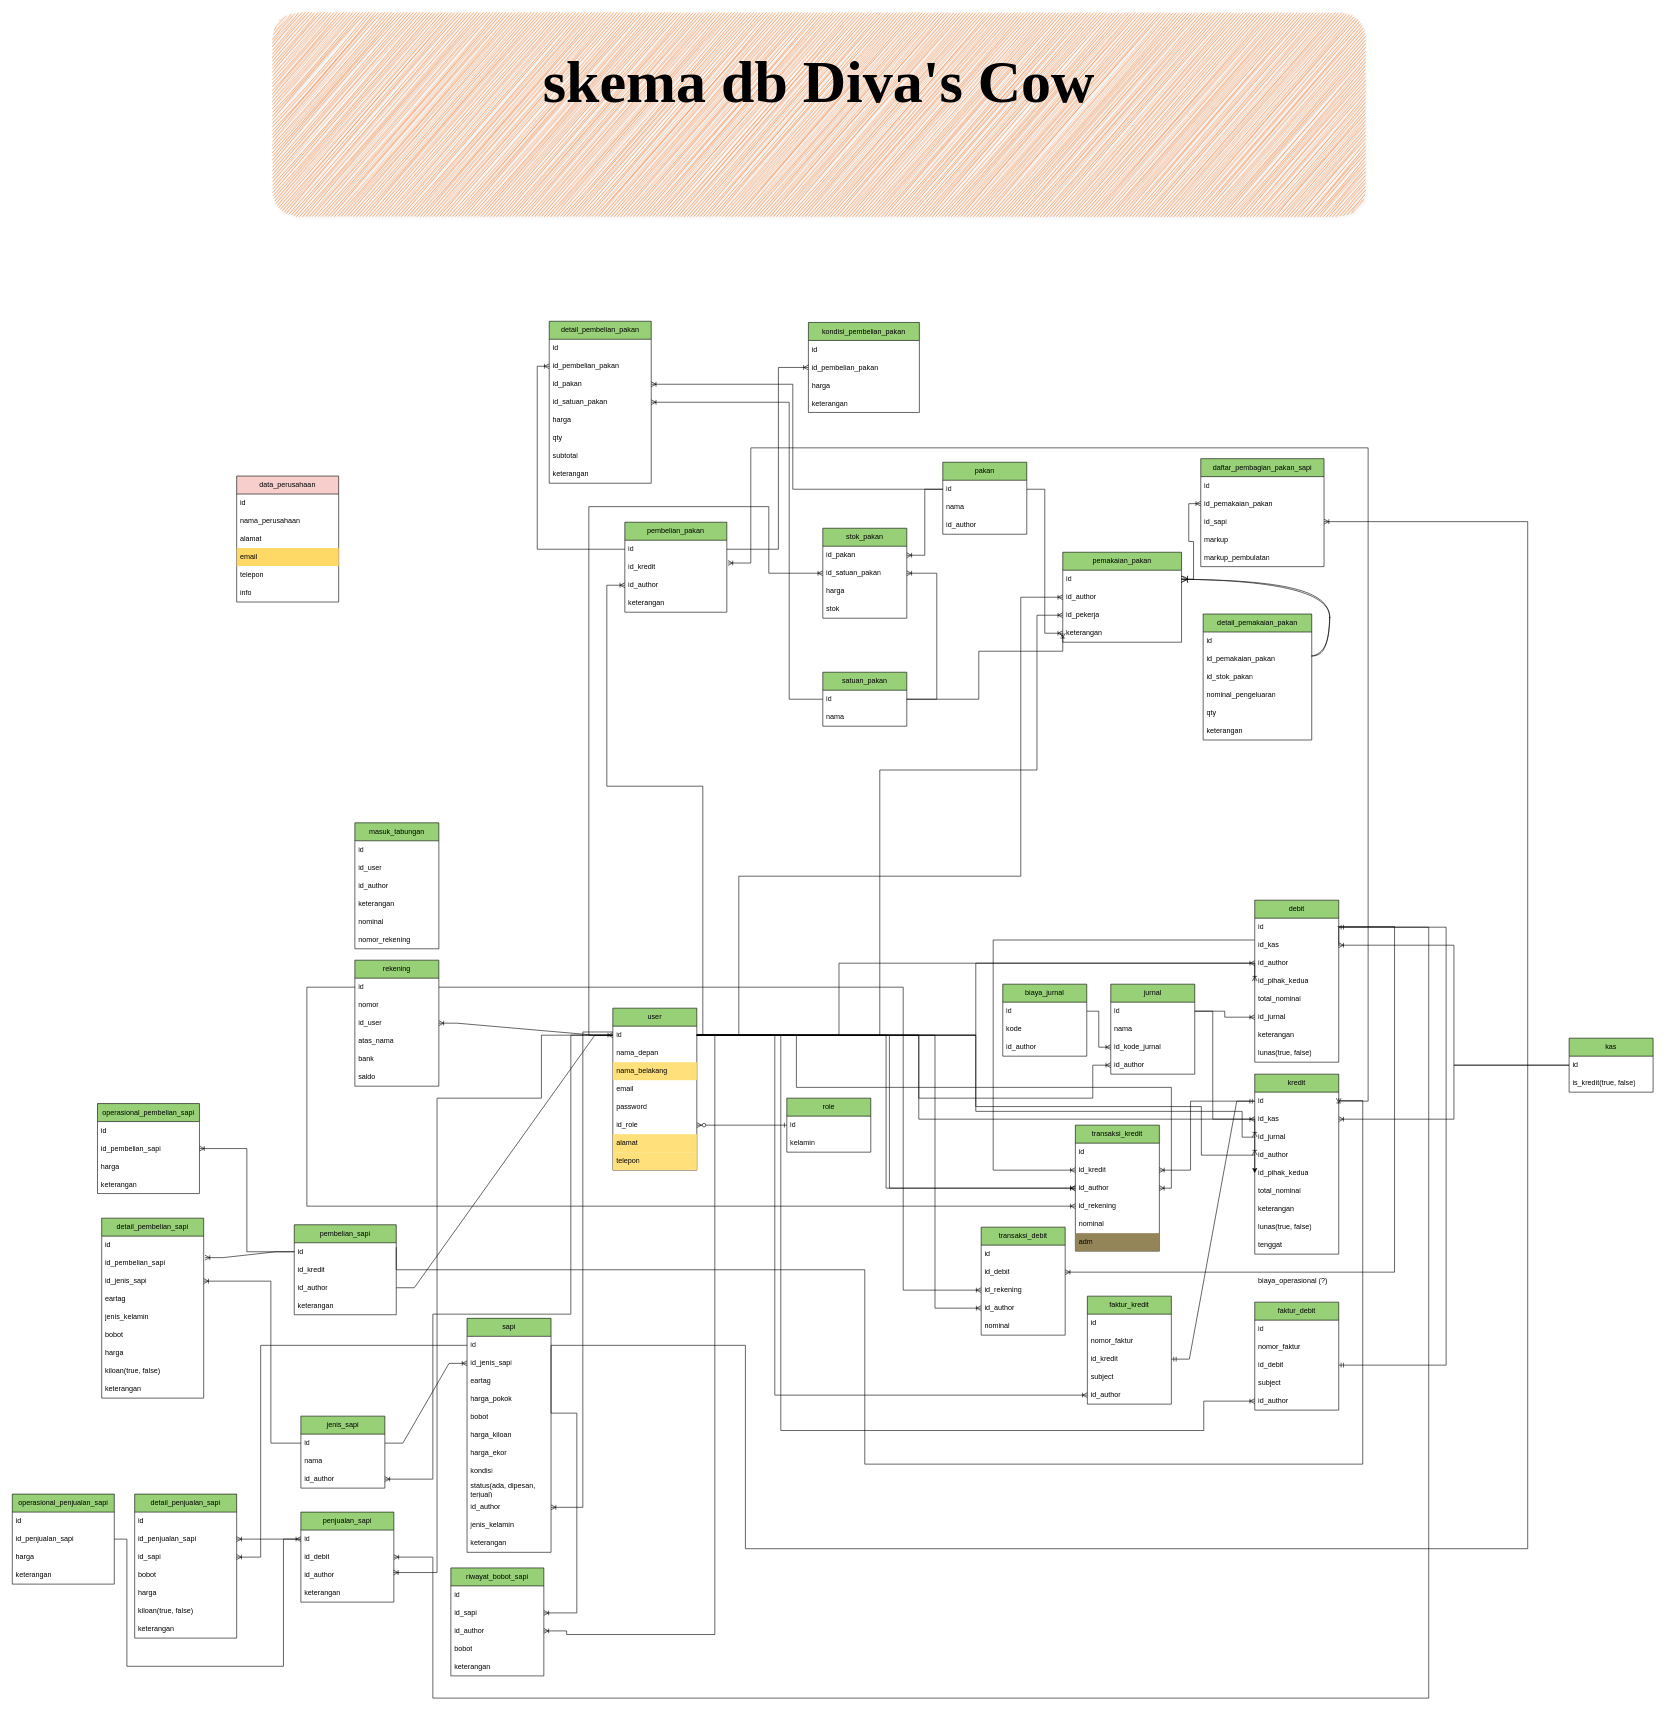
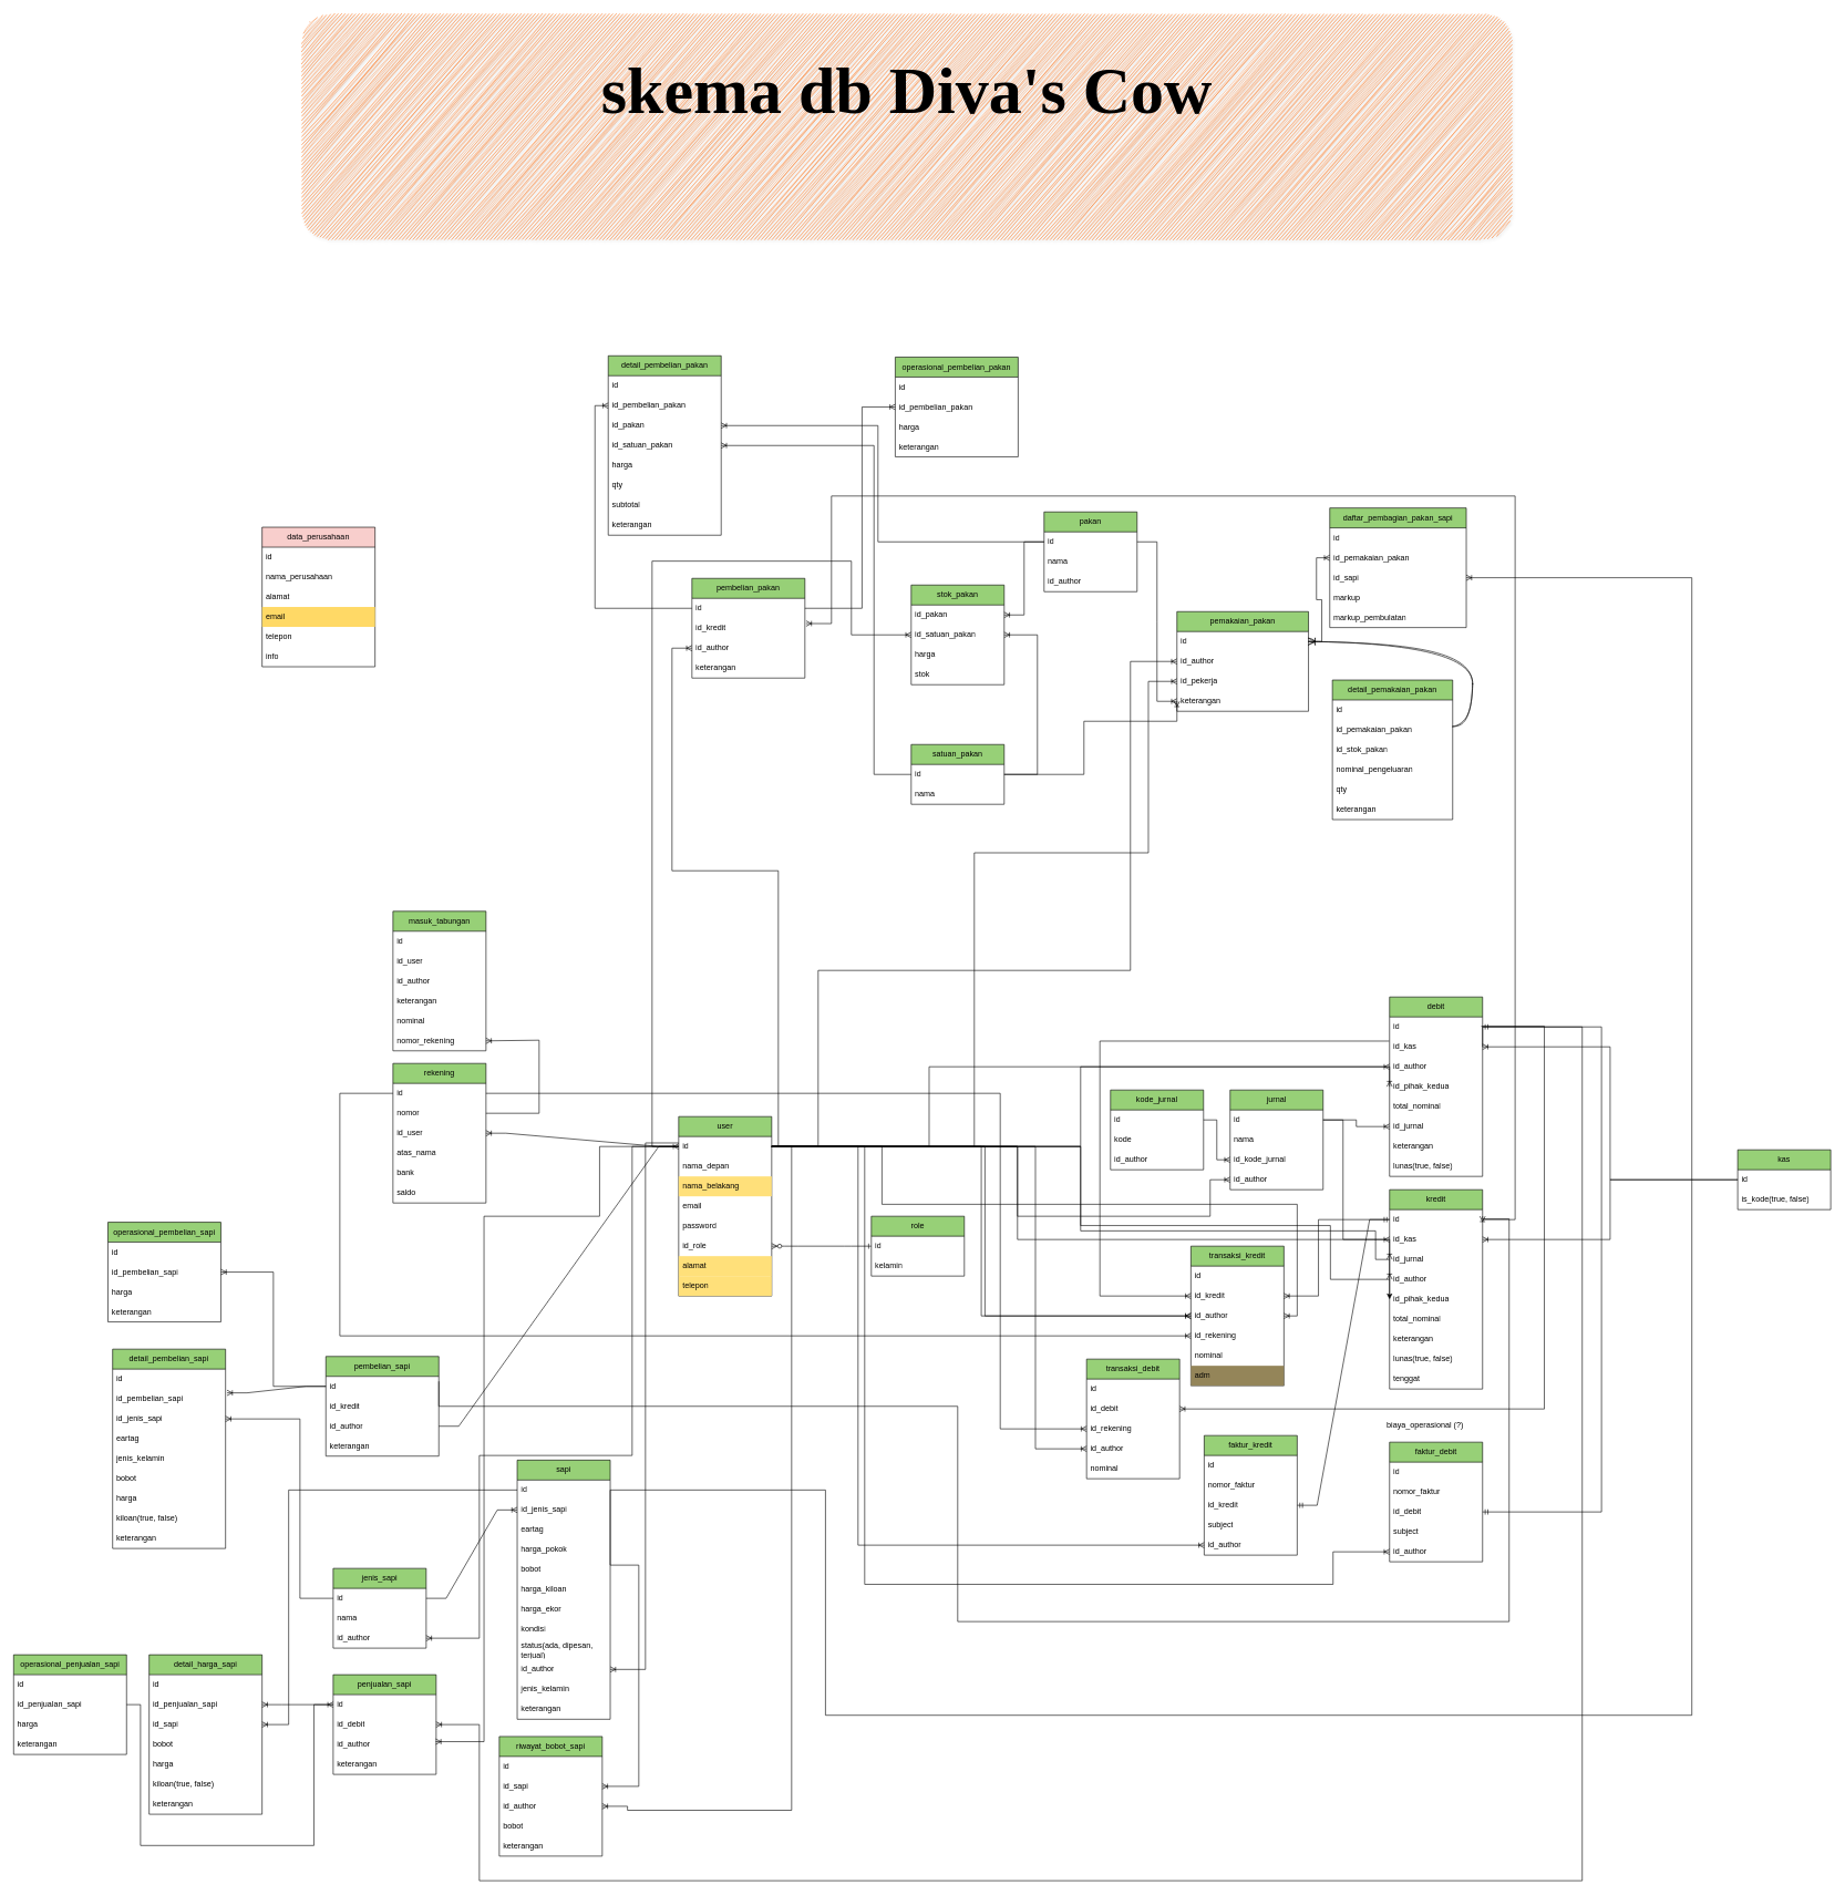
- <mxCell id="217" value="kondisi_pembelian_pakan" style="swimlane;fontStyle=0;childLayout=stackLayout;horizontal=1;startSize=30;horizontalStack=0;resizeParent=1;resizeParentMax=0;resizeLast=0;collapsible=1;marginBottom=0;whiteSpace=wrap;html=1;fillColor=#97D077;" parent="1" vertex="1"><mxGeometry x="1347" y="537" width="185" height="150" as="geometry" /></mxCell>
+ <mxCell id="217" value="operasional_pembelian_pakan" style="swimlane;fontStyle=0;childLayout=stackLayout;horizontal=1;startSize=30;horizontalStack=0;resizeParent=1;resizeParentMax=0;resizeLast=0;collapsible=1;marginBottom=0;whiteSpace=wrap;html=1;fillColor=#97D077;" parent="1" vertex="1"><mxGeometry x="1347" y="537" width="185" height="150" as="geometry" /></mxCell>
+ <mxCell id="52" value="" style="fontSize=12;html=1;endArrow=ERoneToMany;rounded=0;exitX=1;exitY=0.5;exitDx=0;exitDy=0;entryX=1;entryY=0.5;entryDx=0;entryDy=0;edgeStyle=orthogonalEdgeStyle;" parent="1" source="39" target="51" edge="1"><mxGeometry width="100" height="100" relative="1" as="geometry"><mxPoint x="981" y="1600" as="sourcePoint" /><mxPoint x="1081" y="1500" as="targetPoint" /><Array as="points"><mxPoint x="811" y="1675" /><mxPoint x="811" y="1565" /></Array></mxGeometry></mxCell>
- <mxCell id="147" value="biaya_jurnal" style="swimlane;fontStyle=0;childLayout=stackLayout;horizontal=1;startSize=30;horizontalStack=0;resizeParent=1;resizeParentMax=0;resizeLast=0;collapsible=1;marginBottom=0;whiteSpace=wrap;html=1;fillColor=#97D077;" parent="1" vertex="1"><mxGeometry x="1671" y="1640" width="140" height="120" as="geometry" /></mxCell>
+ <mxCell id="147" value="kode_jurnal" style="swimlane;fontStyle=0;childLayout=stackLayout;horizontal=1;startSize=30;horizontalStack=0;resizeParent=1;resizeParentMax=0;resizeLast=0;collapsible=1;marginBottom=0;whiteSpace=wrap;html=1;fillColor=#97D077;" parent="1" vertex="1"><mxGeometry x="1671" y="1640" width="140" height="120" as="geometry" /></mxCell>
- <mxCell id="250" value="is_kredit(true, false)" style="text;strokeColor=none;fillColor=none;align=left;verticalAlign=middle;spacingLeft=4;spacingRight=4;overflow=hidden;points=[[0,0.5],[1,0.5]];portConstraint=eastwest;rotatable=0;whiteSpace=wrap;html=1;" parent="248" vertex="1"><mxGeometry y="60" width="140" height="30" as="geometry" /></mxCell>
+ <mxCell id="250" value="is_kode(true, false)" style="text;strokeColor=none;fillColor=none;align=left;verticalAlign=middle;spacingLeft=4;spacingRight=4;overflow=hidden;points=[[0,0.5],[1,0.5]];portConstraint=eastwest;rotatable=0;whiteSpace=wrap;html=1;" parent="248" vertex="1"><mxGeometry y="60" width="140" height="30" as="geometry" /></mxCell>
- <mxCell id="152" value="biaya_operasional (?)" style="text;strokeColor=none;fillColor=none;align=left;verticalAlign=middle;spacingLeft=4;spacingRight=4;overflow=hidden;points=[[0,0.5],[1,0.5]];portConstraint=eastwest;rotatable=0;whiteSpace=wrap;html=1;" parent="1" vertex="1"><mxGeometry x="2091" y="2120" width="140" height="30" as="geometry" /></mxCell>
+ <mxCell id="152" value="biaya_operasional (?)" style="text;strokeColor=none;fillColor=none;align=left;verticalAlign=middle;spacingLeft=4;spacingRight=4;overflow=hidden;points=[[0,0.5],[1,0.5]];portConstraint=eastwest;rotatable=0;whiteSpace=wrap;html=1;" parent="1" vertex="1"><mxGeometry x="2081" y="2130" width="140" height="30" as="geometry" /></mxCell>
- <mxCell id="180" value="detail_penjualan_sapi" style="swimlane;fontStyle=0;childLayout=stackLayout;horizontal=1;startSize=30;horizontalStack=0;resizeParent=1;resizeParentMax=0;resizeLast=0;collapsible=1;marginBottom=0;whiteSpace=wrap;html=1;fillColor=#97D077;" parent="1" vertex="1"><mxGeometry x="224" y="2490" width="170" height="240" as="geometry" /></mxCell>
+ <mxCell id="180" value="detail_harga_sapi" style="swimlane;fontStyle=0;childLayout=stackLayout;horizontal=1;startSize=30;horizontalStack=0;resizeParent=1;resizeParentMax=0;resizeLast=0;collapsible=1;marginBottom=0;whiteSpace=wrap;html=1;fillColor=#97D077;" parent="1" vertex="1"><mxGeometry x="224" y="2490" width="170" height="240" as="geometry" /></mxCell>
